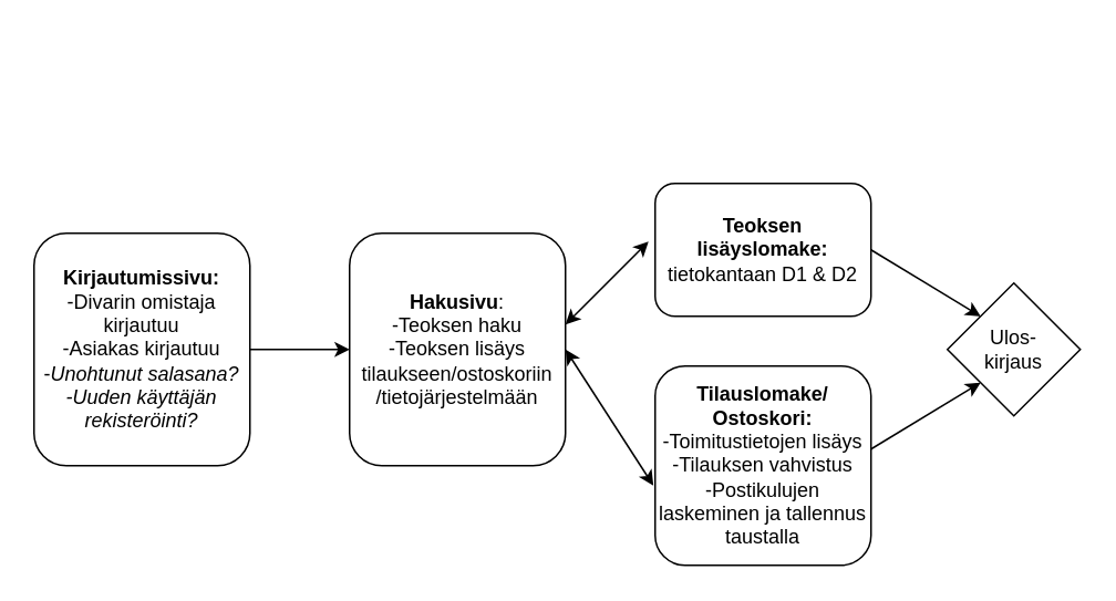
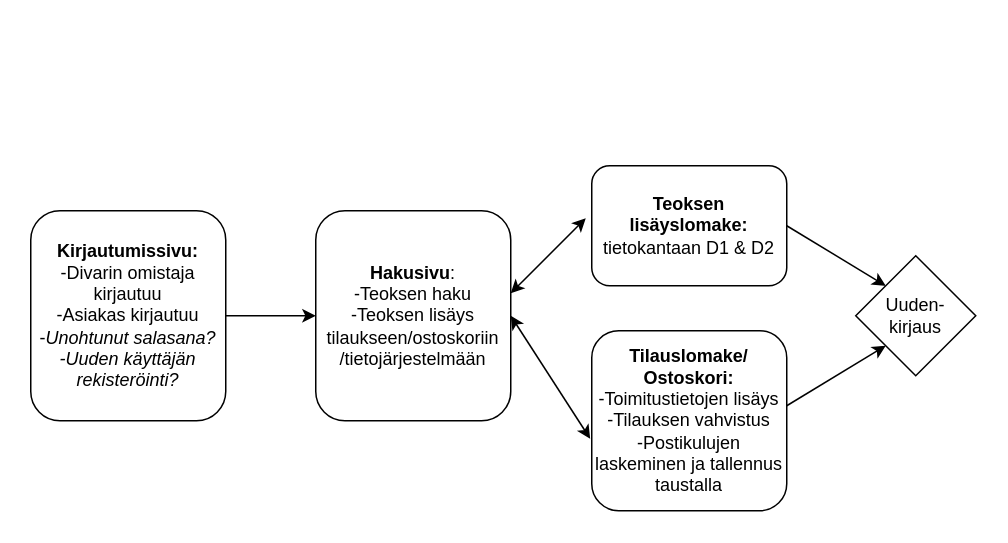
- <mxCell id="5" value="Ulos-&lt;div&gt;kirjaus&lt;/div&gt;" style="rhombus;whiteSpace=wrap;html=1;" parent="1" vertex="1"><mxGeometry x="570" y="170" width="80" height="80" as="geometry" /></mxCell>
+ <mxCell id="5" value="Uuden-&lt;div&gt;kirjaus&lt;/div&gt;" style="rhombus;whiteSpace=wrap;html=1;" parent="1" vertex="1"><mxGeometry x="570" y="170" width="80" height="80" as="geometry" /></mxCell>
